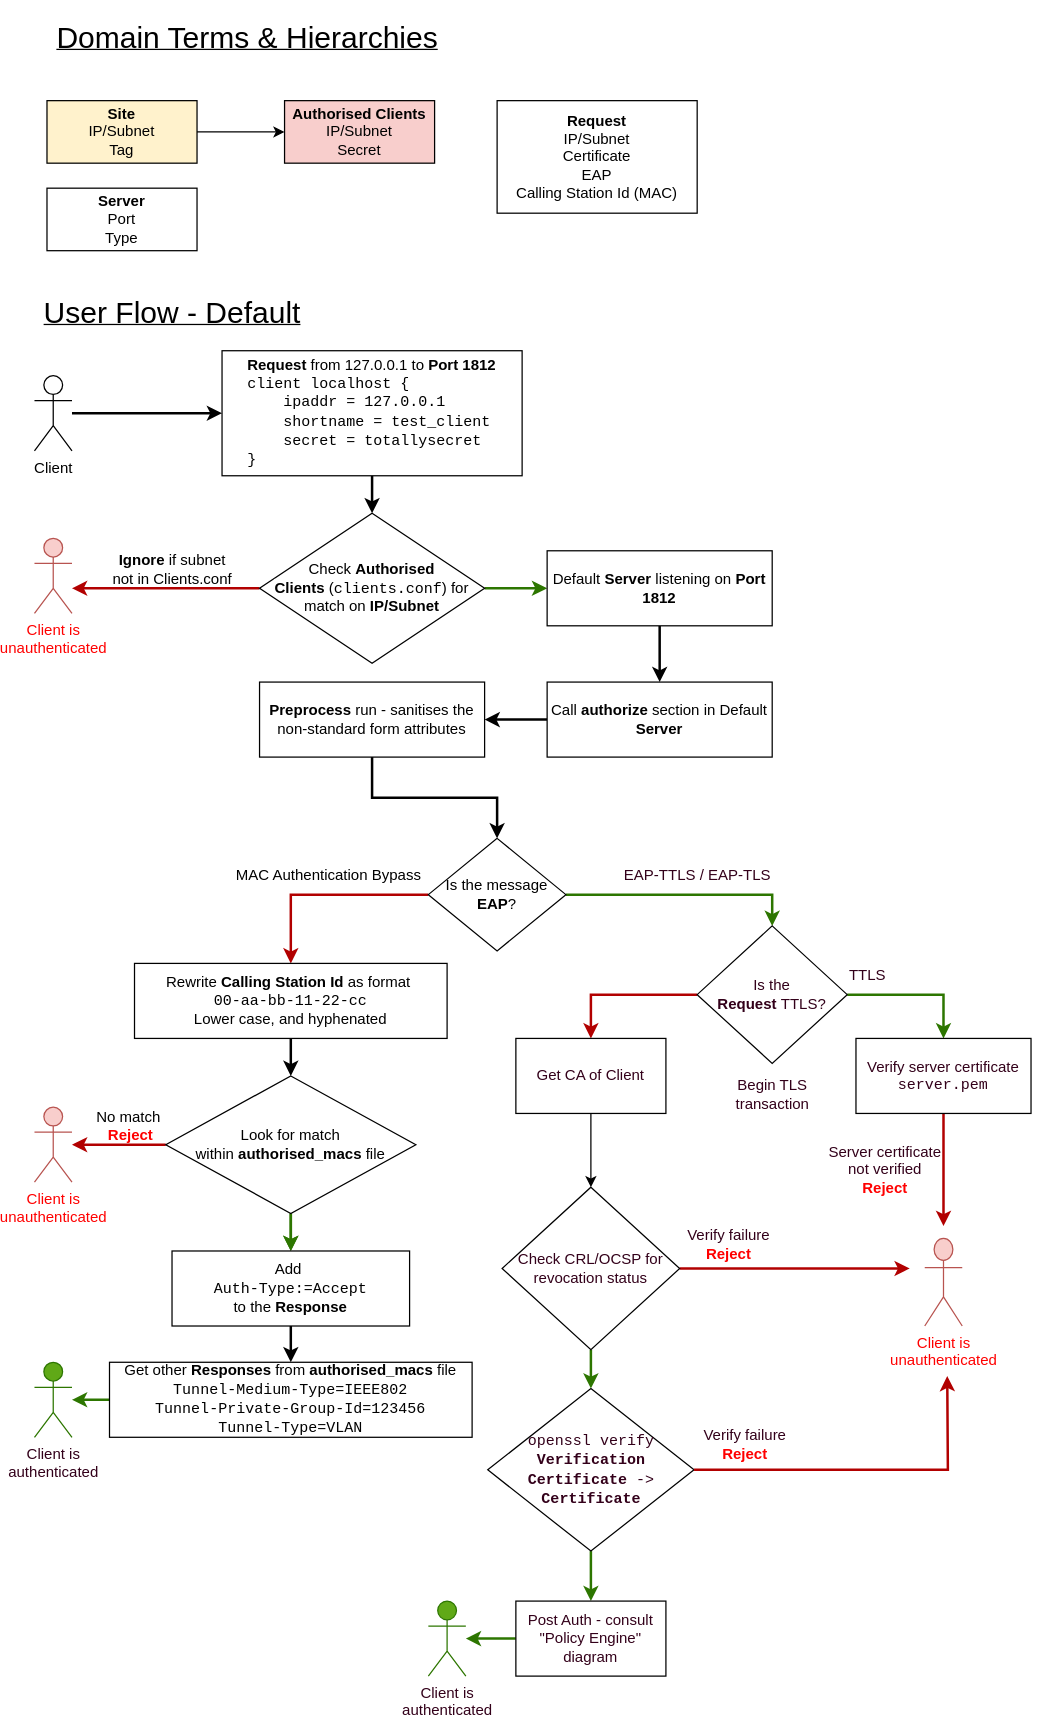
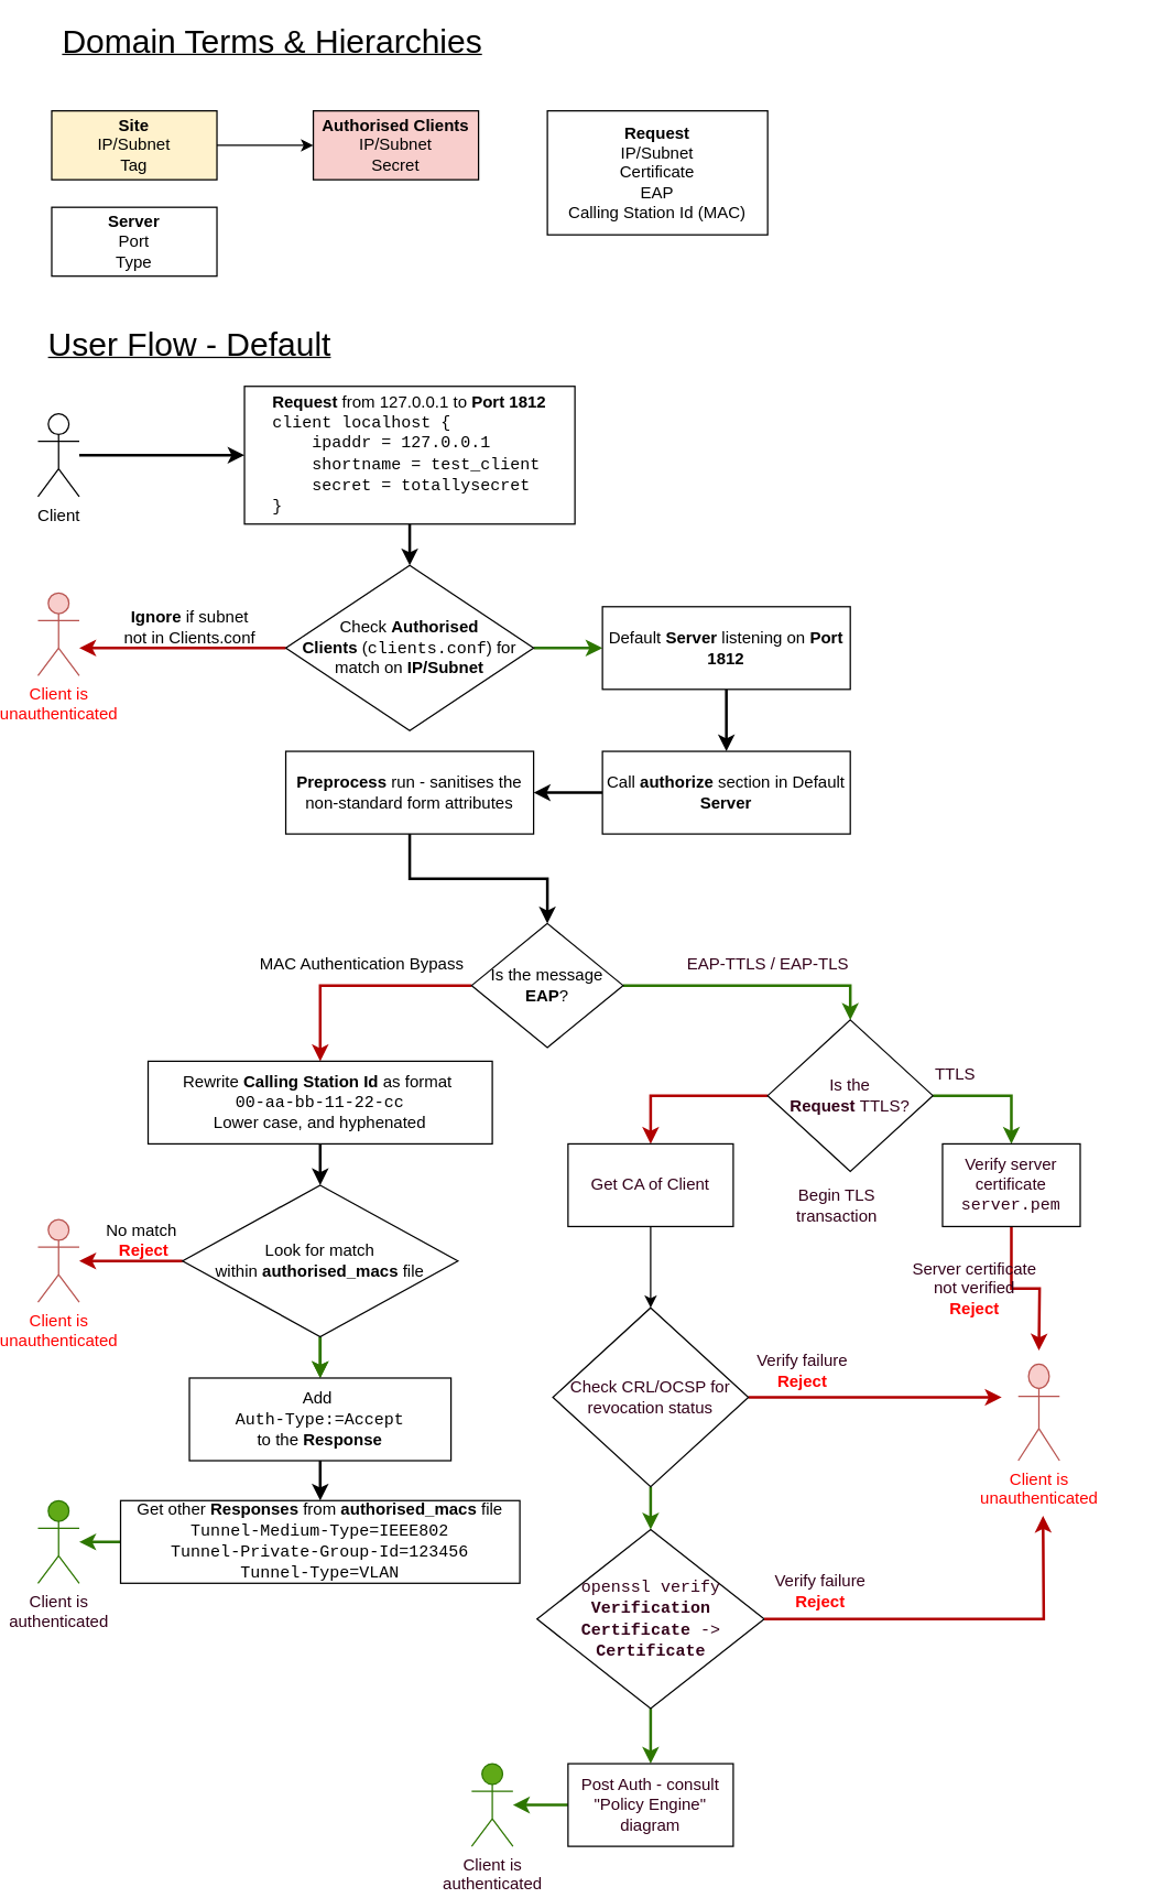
- <mxCell id="44" value="Verify server certificate&lt;br&gt;&lt;font face=&quot;Courier New&quot;&gt;server.pem&lt;/font&gt;" style="rounded=0;whiteSpace=wrap;html=1;fontColor=#33001A;align=center;" parent="1" vertex="1"><mxGeometry x="677" y="830" width="140" height="60" as="geometry" /></mxCell>
+ <mxCell id="44" value="Verify server certificate&lt;br&gt;&lt;font face=&quot;Courier New&quot;&gt;server.pem&lt;/font&gt;" style="rounded=0;whiteSpace=wrap;html=1;fontColor=#33001A;align=center;" parent="1" vertex="1"><mxGeometry x="677" y="830" width="100" height="60" as="geometry" /></mxCell>
- <mxCell id="53" value="Begin TLS&lt;br&gt;transaction" style="text;html=1;align=center;verticalAlign=middle;resizable=0;points=[];autosize=1;strokeColor=none;fontColor=#33001A;" parent="1" vertex="1"><mxGeometry x="575" y="860" width="70" height="30" as="geometry" /></mxCell>
+ <mxCell id="53" value="Begin TLS&lt;br&gt;transaction" style="text;html=1;align=center;verticalAlign=middle;resizable=0;points=[];autosize=1;strokeColor=none;fontColor=#33001A;" parent="1" vertex="1"><mxGeometry x="565" y="860" width="70" height="30" as="geometry" /></mxCell>
